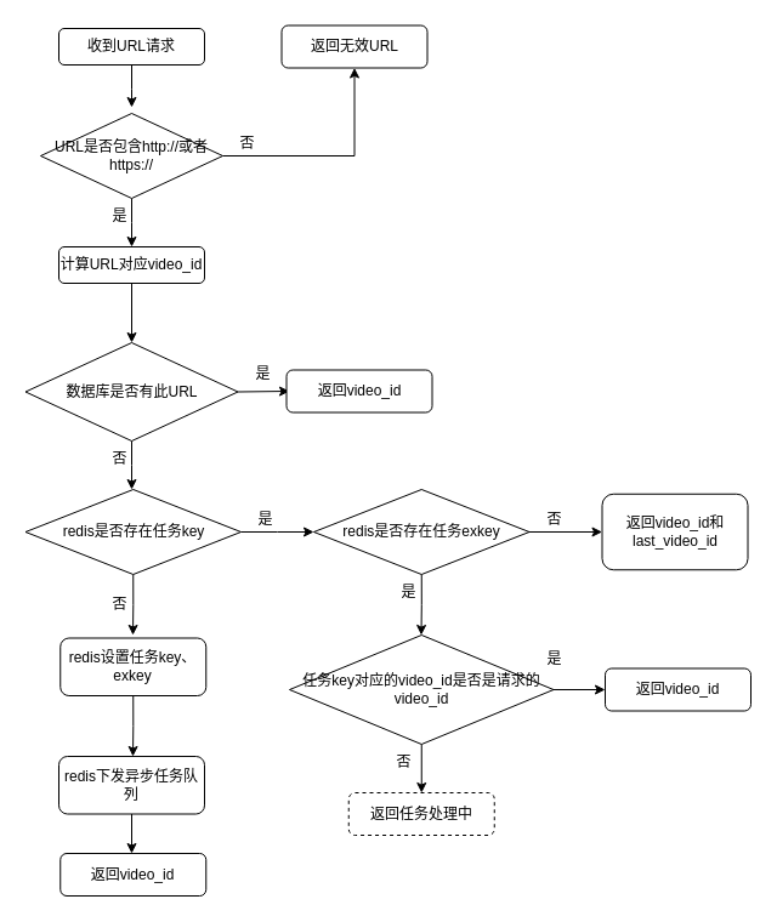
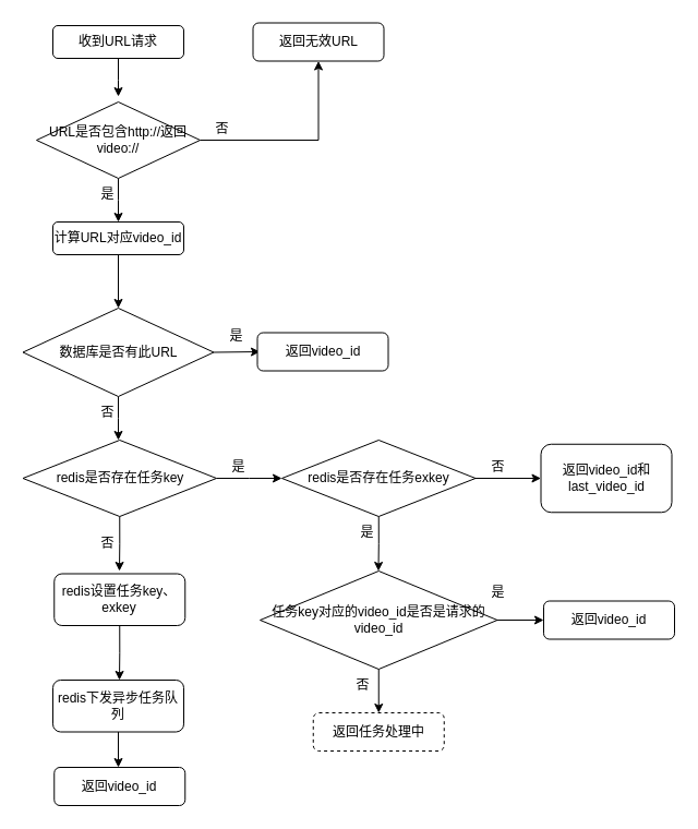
- <mxCell id="6" value="URL是否包含http://或者https://" style="rhombus;whiteSpace=wrap;html=1;" vertex="1" parent="1"><mxGeometry x="33" y="93" width="150" height="70" as="geometry" /></mxCell>
+ <mxCell id="6" value="URL是否包含http://返回video://" style="rhombus;whiteSpace=wrap;html=1;" vertex="1" parent="1"><mxGeometry x="33" y="93" width="150" height="70" as="geometry" /></mxCell>
